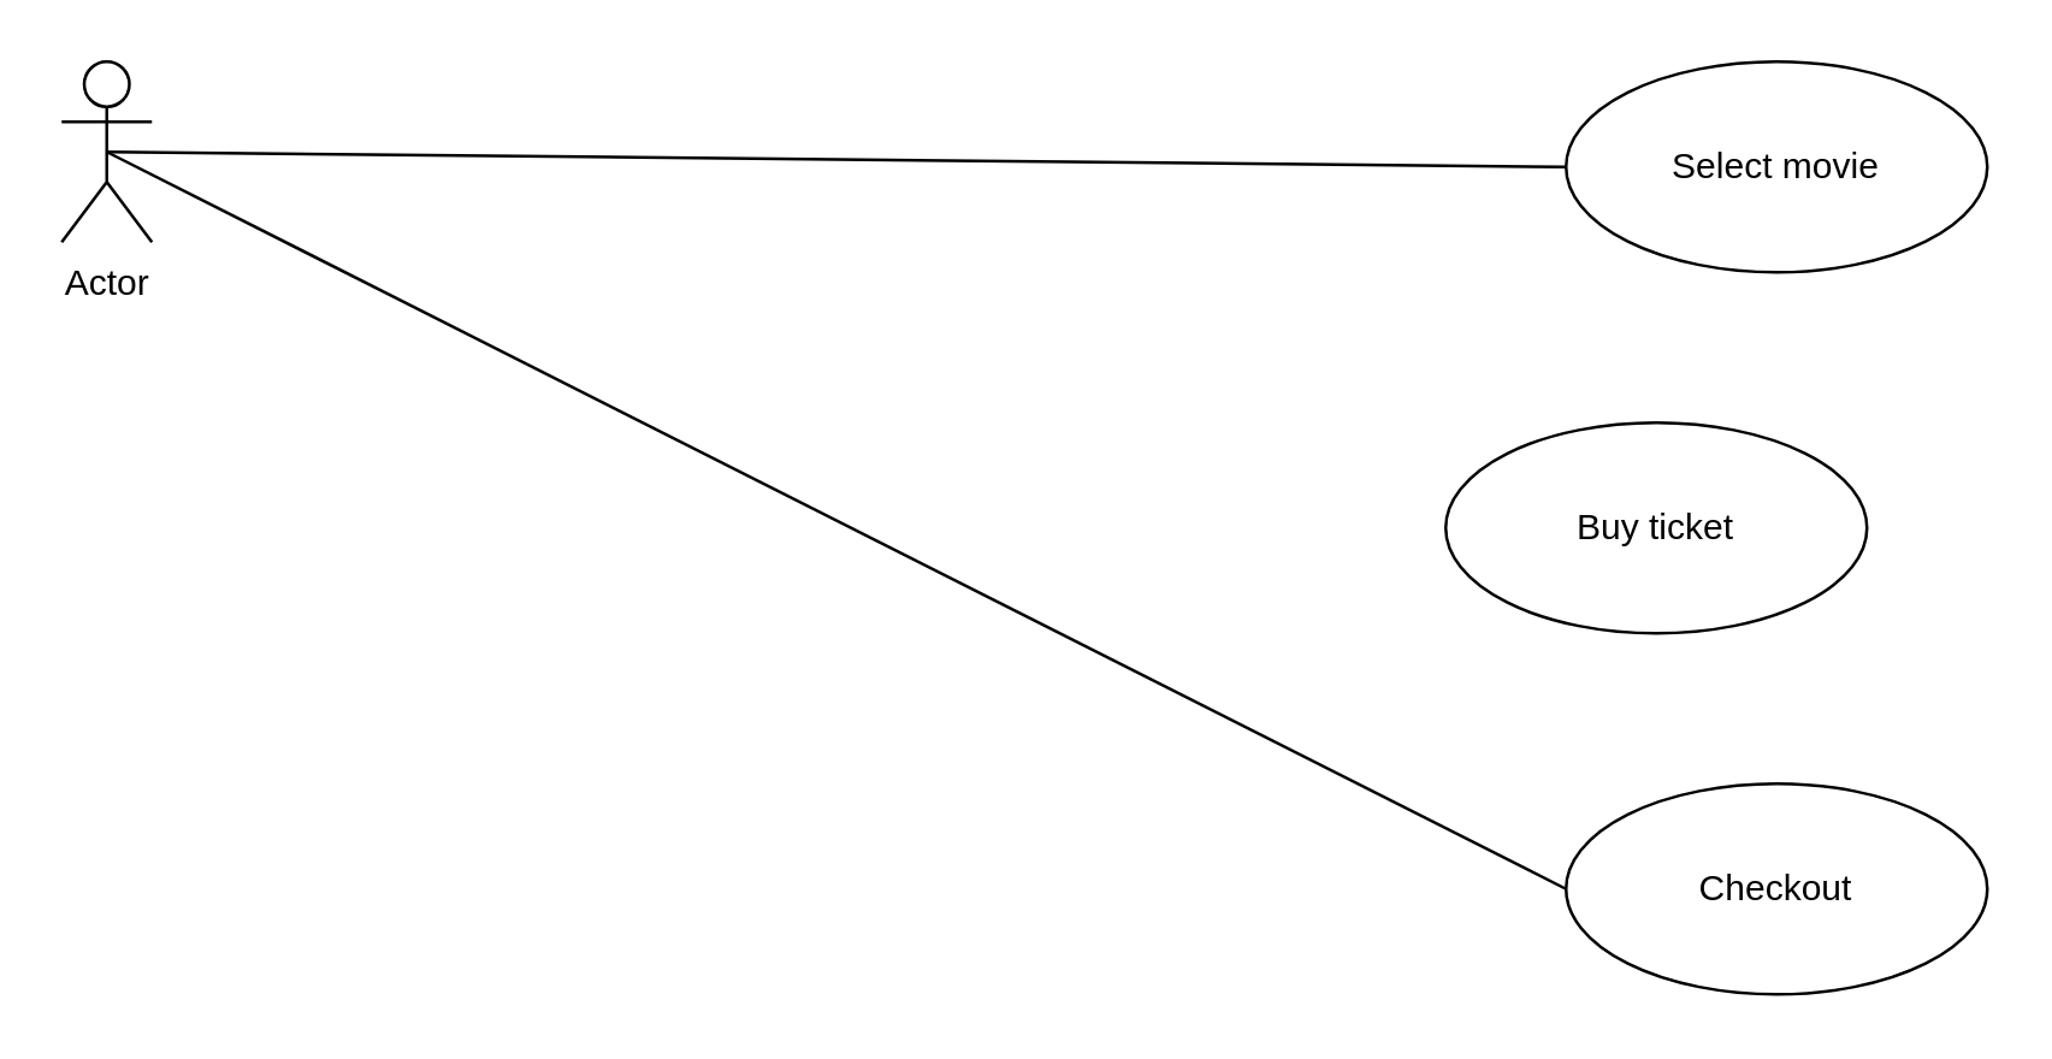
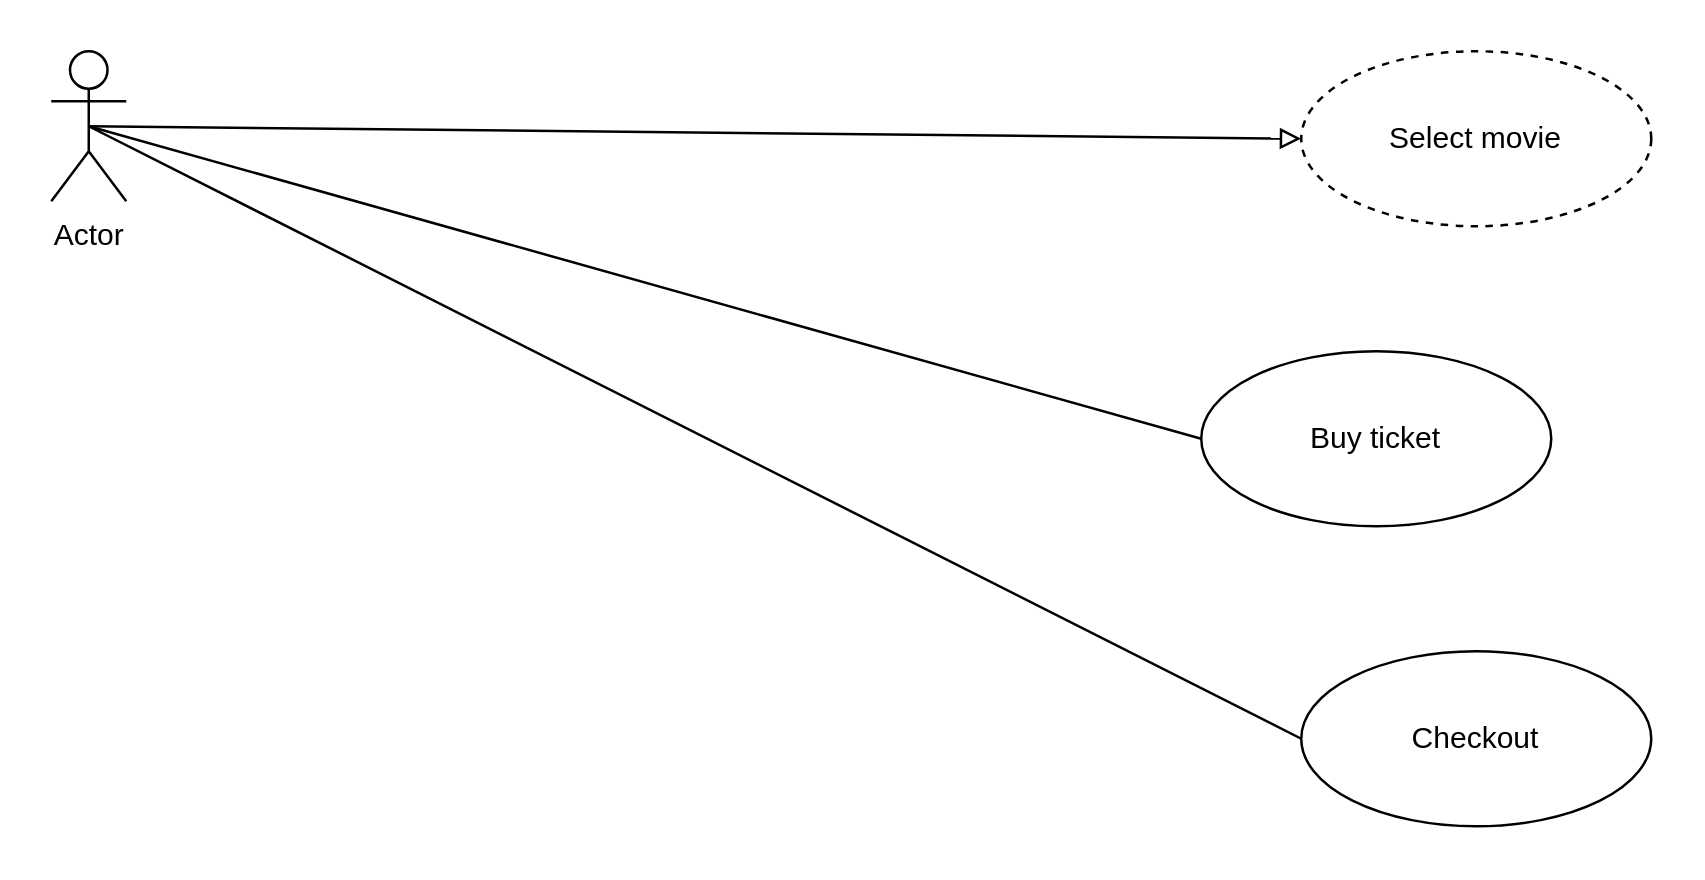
- <mxCell id="2" style="rounded=0;orthogonalLoop=1;jettySize=auto;html=1;exitX=0.5;exitY=0.5;exitDx=0;exitDy=0;exitPerimeter=0;entryX=0;entryY=0.5;entryDx=0;entryDy=0;endArrow=none;endFill=0;" edge="1" parent="1" source="5" target="6"><mxGeometry relative="1" as="geometry" /></mxCell>
+ <mxCell id="2" style="rounded=0;orthogonalLoop=1;jettySize=auto;html=1;exitX=0.5;exitY=0.5;exitDx=0;exitDy=0;exitPerimeter=0;entryX=0;entryY=0.5;entryDx=0;entryDy=0;endArrow=block;endFill=0;" edge="1" parent="1" source="5" target="6"><mxGeometry relative="1" as="geometry" /></mxCell>
- <mxCell id="6" value="Select movie" style="ellipse;whiteSpace=wrap;html=1;" vertex="1" parent="1"><mxGeometry x="520" y="20" width="140" height="70" as="geometry" /></mxCell>
+ <mxCell id="6" value="Select movie" style="ellipse;whiteSpace=wrap;html=1;dashed=1;" vertex="1" parent="1"><mxGeometry x="520" y="20" width="140" height="70" as="geometry" /></mxCell>
+ <mxCell id="3" style="rounded=0;orthogonalLoop=1;jettySize=auto;html=1;exitX=0.5;exitY=0.5;exitDx=0;exitDy=0;exitPerimeter=0;entryX=0;entryY=0.5;entryDx=0;entryDy=0;endArrow=none;endFill=0;" edge="1" parent="1" source="5" target="7"><mxGeometry relative="1" as="geometry" /></mxCell>
